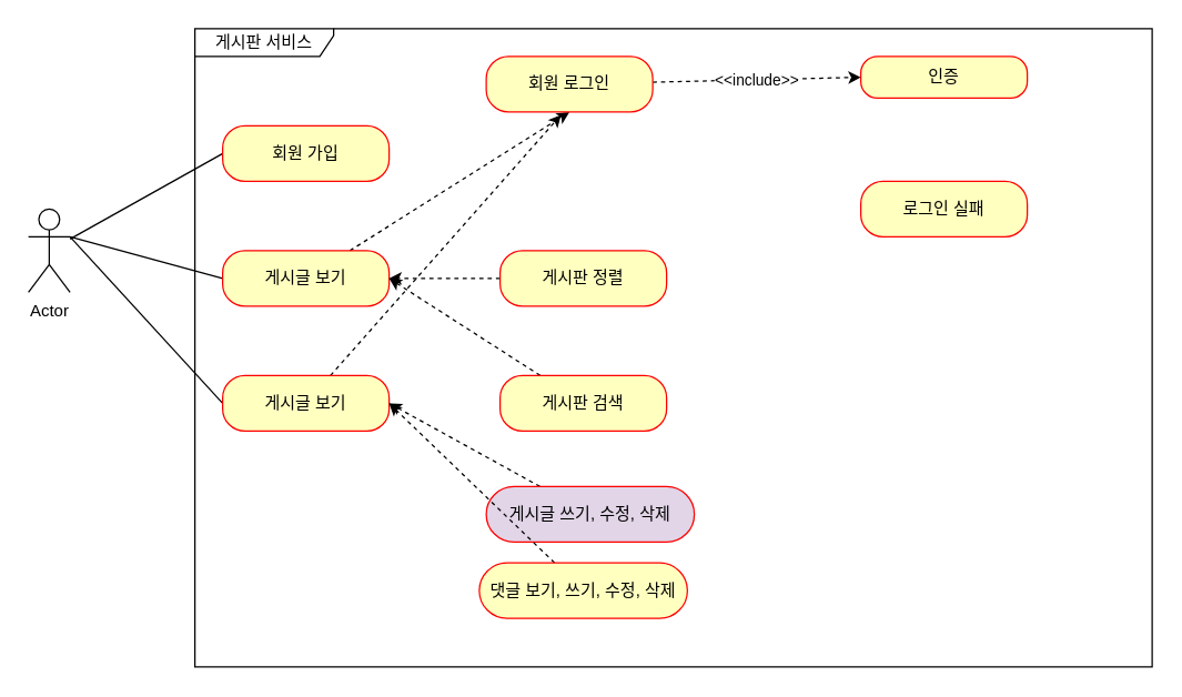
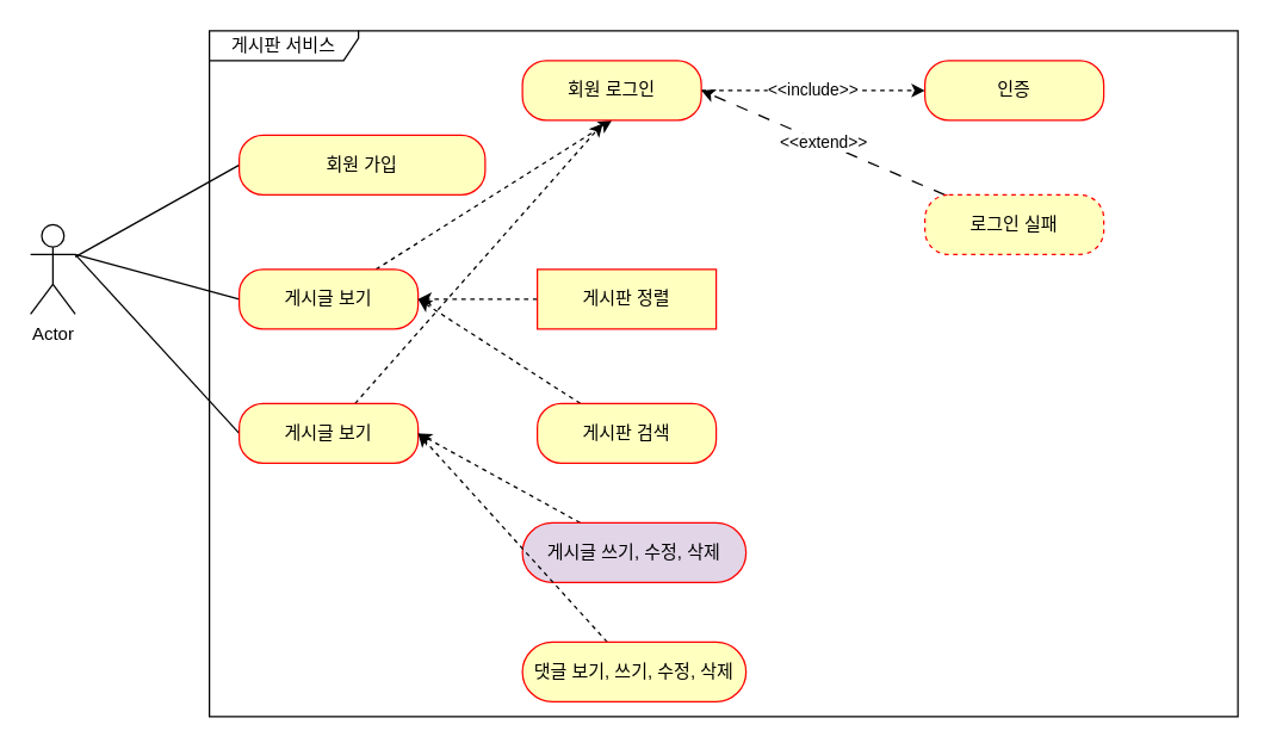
- <mxCell id="14" value="인증" style="rounded=1;whiteSpace=wrap;html=1;arcSize=40;fontColor=#000000;fillColor=#ffffc0;strokeColor=#ff0000;" vertex="1" parent="1"><mxGeometry x="620" y="40" width="120" height="30" as="geometry" /></mxCell>
+ <mxCell id="14" value="인증" style="rounded=1;whiteSpace=wrap;html=1;arcSize=40;fontColor=#000000;fillColor=#ffffc0;strokeColor=#ff0000;" vertex="1" parent="1"><mxGeometry x="620" y="40" width="120" height="40" as="geometry" /></mxCell>
- <mxCell id="7" value="회원 가입" style="rounded=1;whiteSpace=wrap;html=1;arcSize=40;fontColor=#000000;fillColor=#ffffc0;strokeColor=#ff0000;" vertex="1" parent="1"><mxGeometry x="160" y="90" width="120" height="40" as="geometry" /></mxCell>
+ <mxCell id="7" value="회원 가입" style="rounded=1;whiteSpace=wrap;html=1;arcSize=40;fontColor=#000000;fillColor=#ffffc0;strokeColor=#ff0000;" vertex="1" parent="1"><mxGeometry x="160" y="90" width="165" height="40" as="geometry" /></mxCell>
+ <mxCell id="15" value="&amp;lt;&amp;lt;extend&amp;gt;&amp;gt;" style="rounded=0;orthogonalLoop=1;jettySize=auto;html=1;endArrow=classic;endFill=1;dashed=1;dashPattern=8 8;entryX=1;entryY=0.5;entryDx=0;entryDy=0;" edge="1" parent="1" source="16" target="13"><mxGeometry relative="1" as="geometry" /></mxCell>
- <mxCell id="16" value="로그인 실패" style="rounded=1;whiteSpace=wrap;html=1;arcSize=40;fontColor=#000000;fillColor=#ffffc0;strokeColor=#ff0000;" vertex="1" parent="1"><mxGeometry x="620" y="130" width="120" height="40" as="geometry" /></mxCell>
+ <mxCell id="16" value="로그인 실패" style="rounded=1;whiteSpace=wrap;html=1;arcSize=40;fontColor=#000000;fillColor=#ffffc0;strokeColor=#ff0000;dashed=1;" vertex="1" parent="1"><mxGeometry x="620" y="130" width="120" height="40" as="geometry" /></mxCell>
- <mxCell id="18" value="게시판 정렬" style="rounded=1;whiteSpace=wrap;html=1;arcSize=40;fontColor=#000000;fillColor=#ffffc0;strokeColor=#ff0000;" vertex="1" parent="1"><mxGeometry x="360" y="180" width="120" height="40" as="geometry" /></mxCell>
+ <mxCell id="18" value="게시판 정렬" style="whiteSpace=wrap;html=1;arcSize=40;fontColor=#000000;fillColor=#ffffc0;strokeColor=#ff0000;rounded=0;" vertex="1" parent="1"><mxGeometry x="360" y="180" width="120" height="40" as="geometry" /></mxCell>
- <mxCell id="25" value="댓글 보기, 쓰기, 수정, 삭제" style="rounded=1;whiteSpace=wrap;html=1;arcSize=50;fontColor=#000000;fillColor=#ffffc0;strokeColor=#ff0000;" vertex="1" parent="1"><mxGeometry x="345" y="405" width="150" height="40" as="geometry" /></mxCell>
+ <mxCell id="25" value="댓글 보기, 쓰기, 수정, 삭제" style="rounded=1;whiteSpace=wrap;html=1;arcSize=50;fontColor=#000000;fillColor=#ffffc0;strokeColor=#ff0000;" vertex="1" parent="1"><mxGeometry x="350" y="430" width="150" height="40" as="geometry" /></mxCell>
